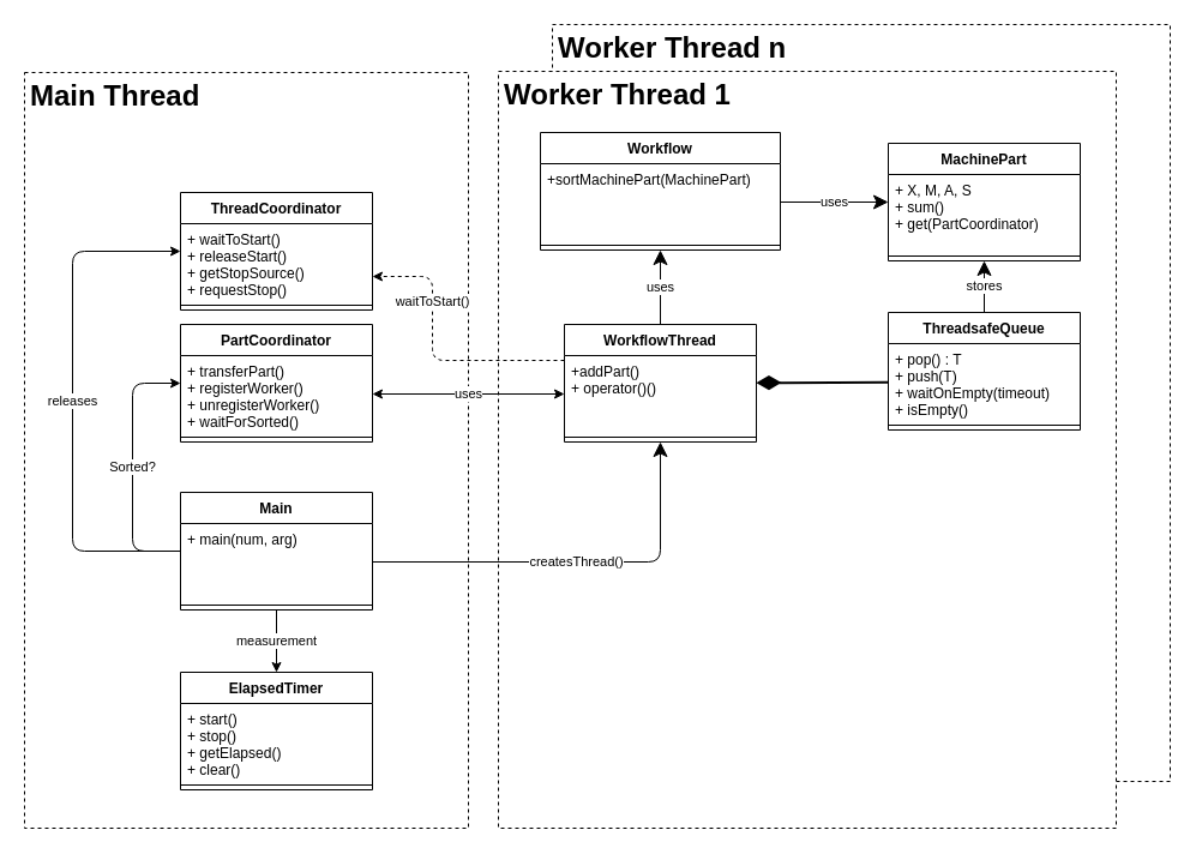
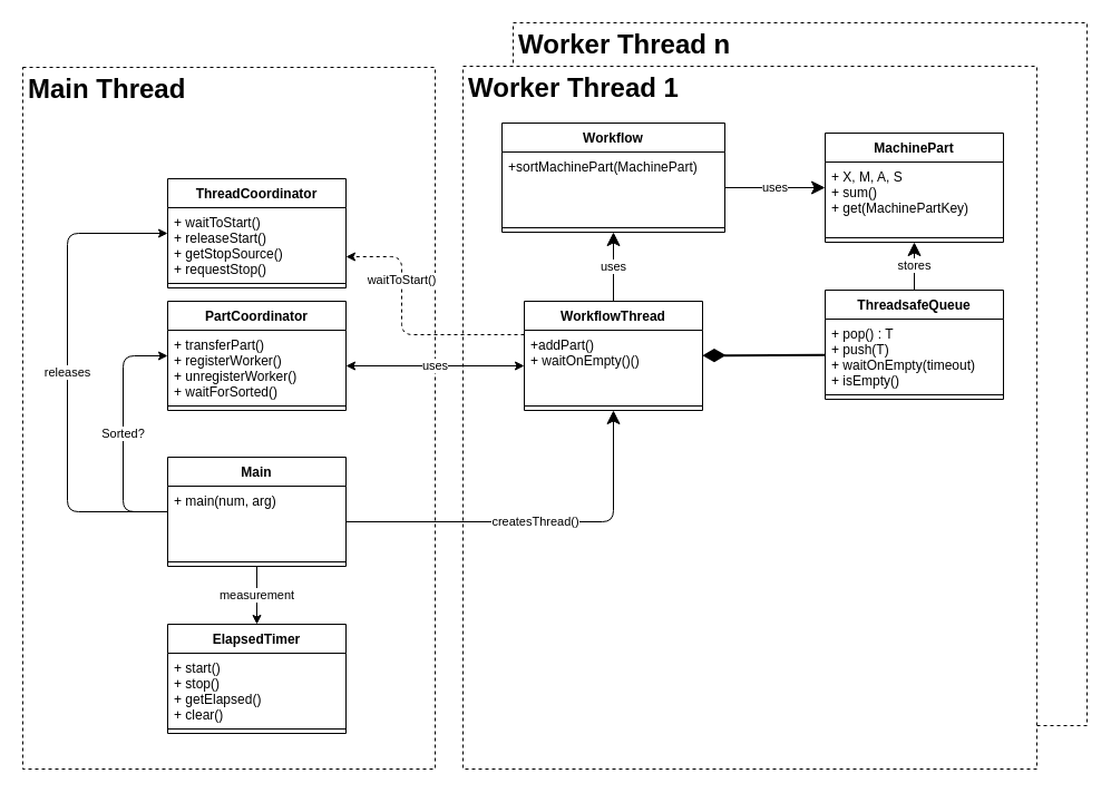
- <mxCell id="10" value="+ X, M, A, S&#10;+ sum()&#10;+ get(PartCoordinator)" style="text;strokeColor=none;fillColor=none;align=left;verticalAlign=top;spacingLeft=4;spacingRight=4;overflow=hidden;rotatable=0;points=[[0,0.5],[1,0.5]];portConstraint=eastwest;" parent="9" vertex="1"><mxGeometry y="26" width="160" height="64" as="geometry" /></mxCell>
+ <mxCell id="10" value="+ X, M, A, S&#10;+ sum()&#10;+ get(MachinePartKey)" style="text;strokeColor=none;fillColor=none;align=left;verticalAlign=top;spacingLeft=4;spacingRight=4;overflow=hidden;rotatable=0;points=[[0,0.5],[1,0.5]];portConstraint=eastwest;" parent="9" vertex="1"><mxGeometry y="26" width="160" height="64" as="geometry" /></mxCell>
- <mxCell id="17" value="+addPart()&#10;+ operator()()" style="text;strokeColor=none;fillColor=none;align=left;verticalAlign=top;spacingLeft=4;spacingRight=4;overflow=hidden;rotatable=0;points=[[0,0.5],[1,0.5]];portConstraint=eastwest;" parent="16" vertex="1"><mxGeometry y="26" width="160" height="64" as="geometry" /></mxCell>
+ <mxCell id="17" value="+addPart()&#10;+ waitOnEmpty()()" style="text;strokeColor=none;fillColor=none;align=left;verticalAlign=top;spacingLeft=4;spacingRight=4;overflow=hidden;rotatable=0;points=[[0,0.5],[1,0.5]];portConstraint=eastwest;" parent="16" vertex="1"><mxGeometry y="26" width="160" height="64" as="geometry" /></mxCell>
